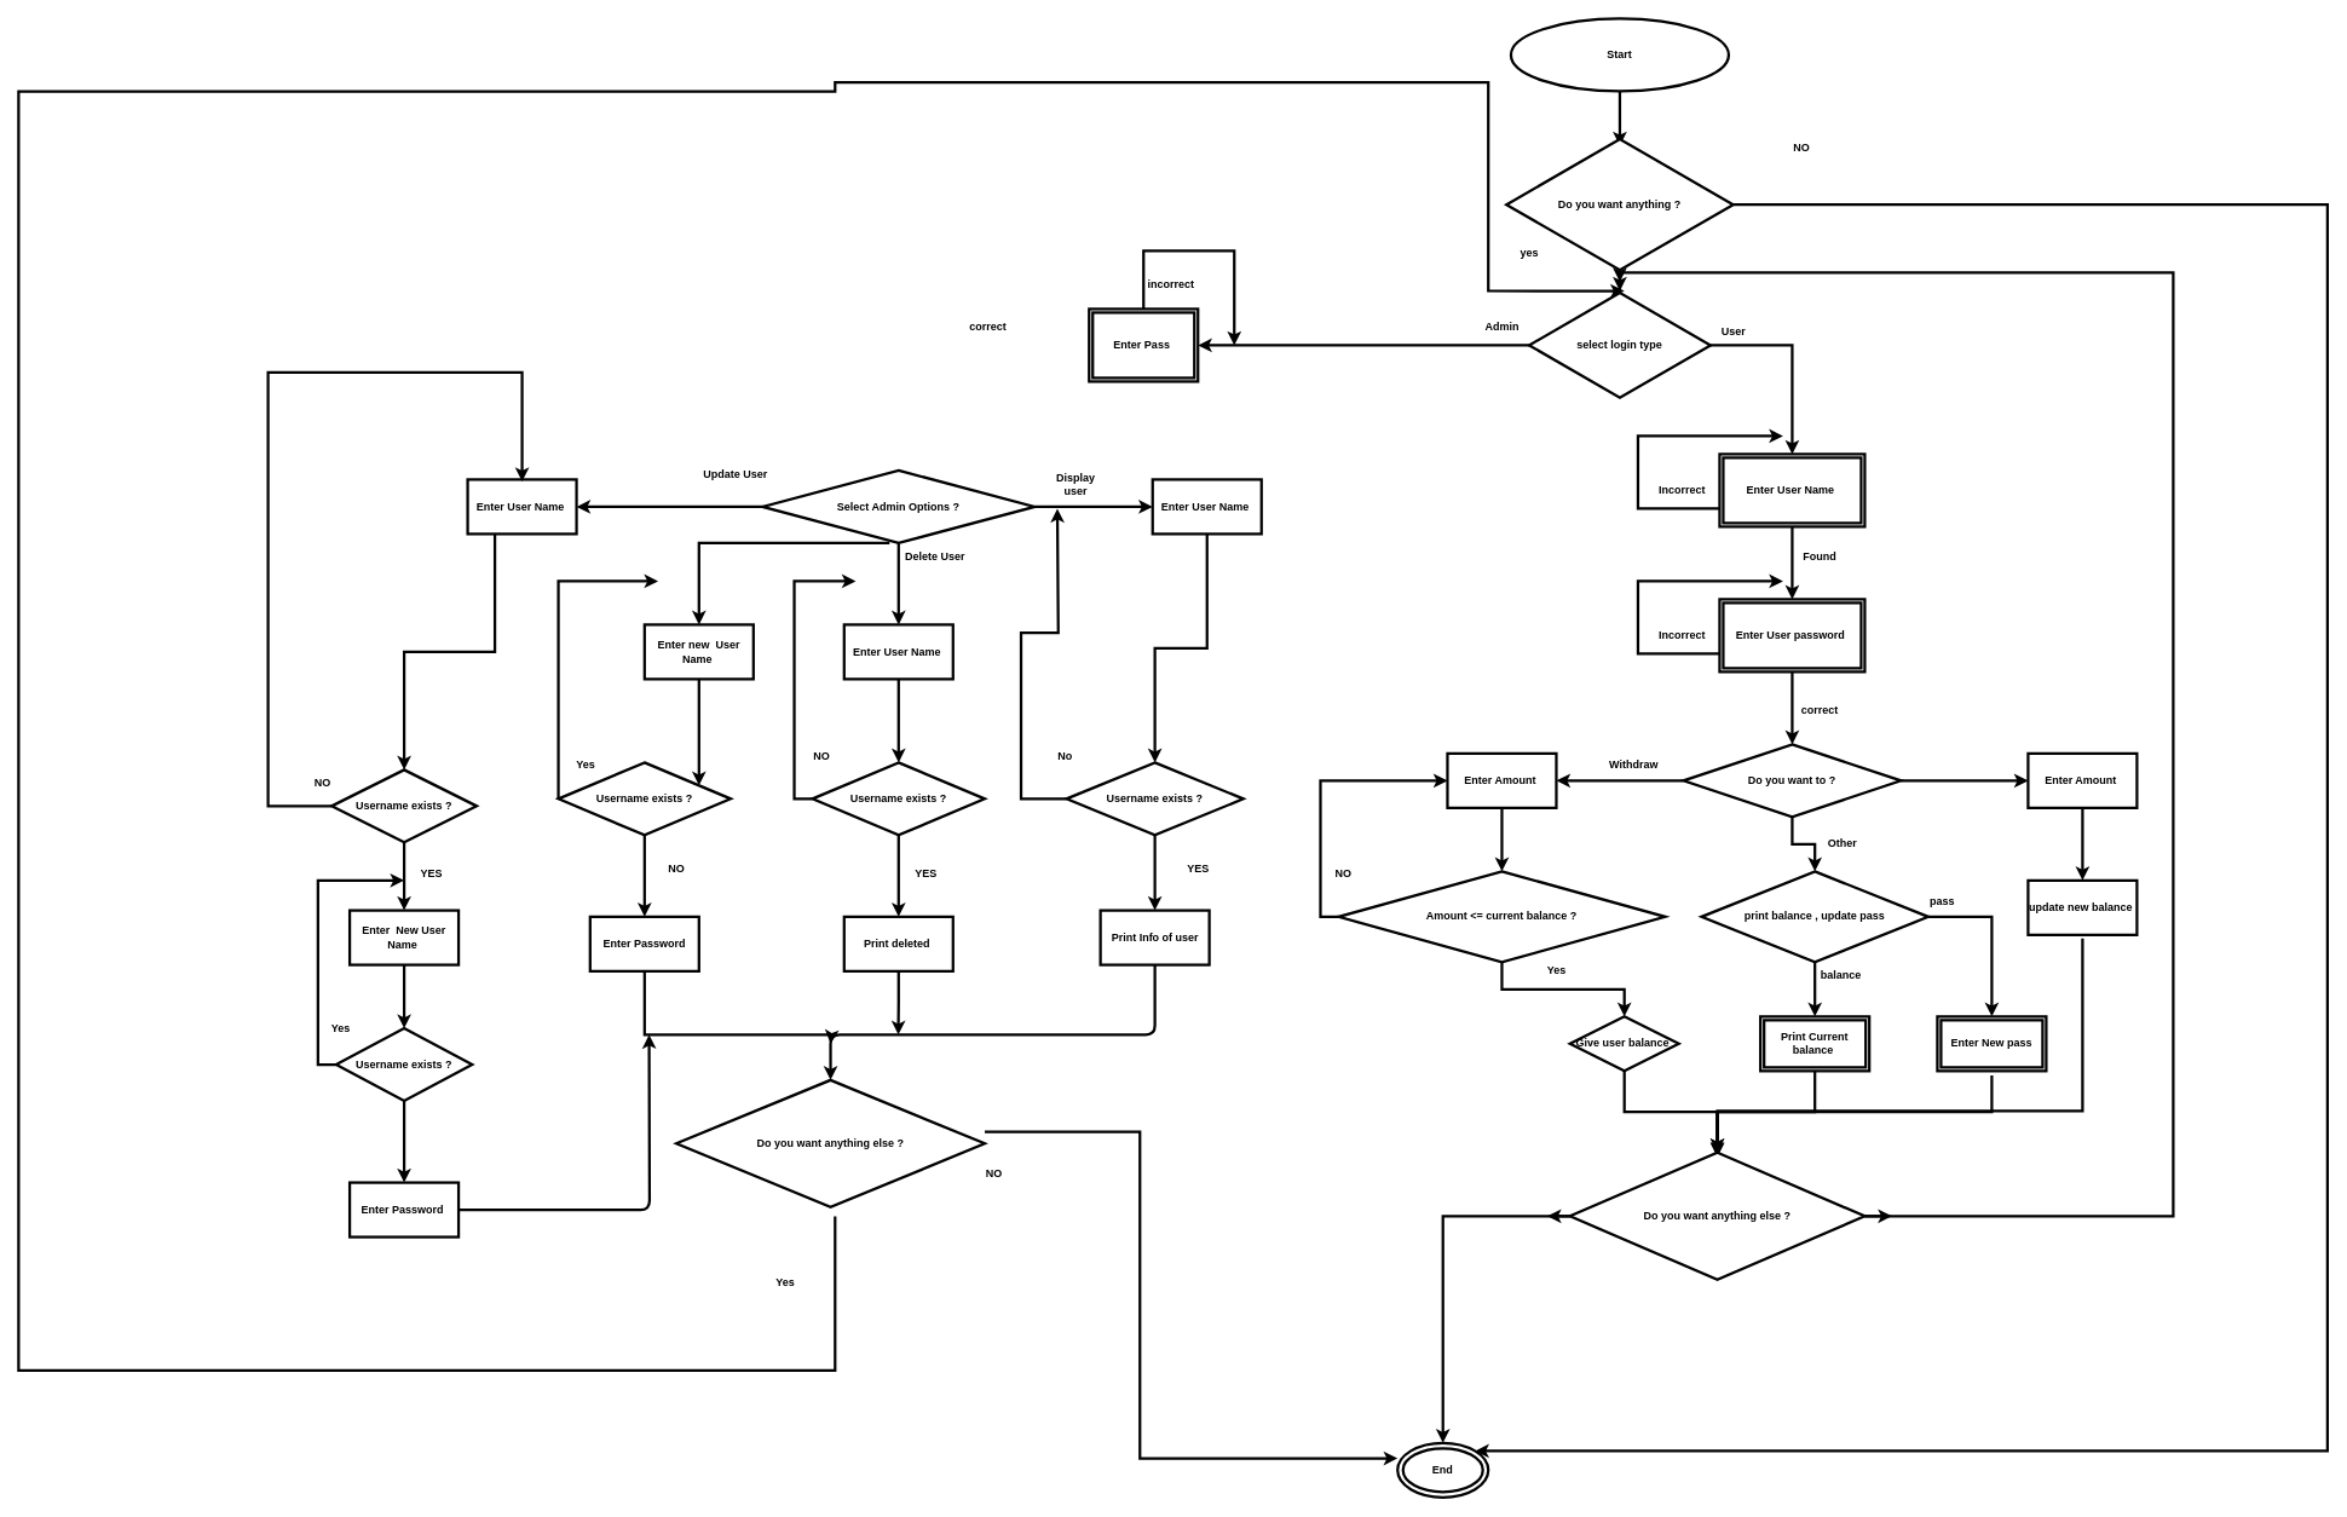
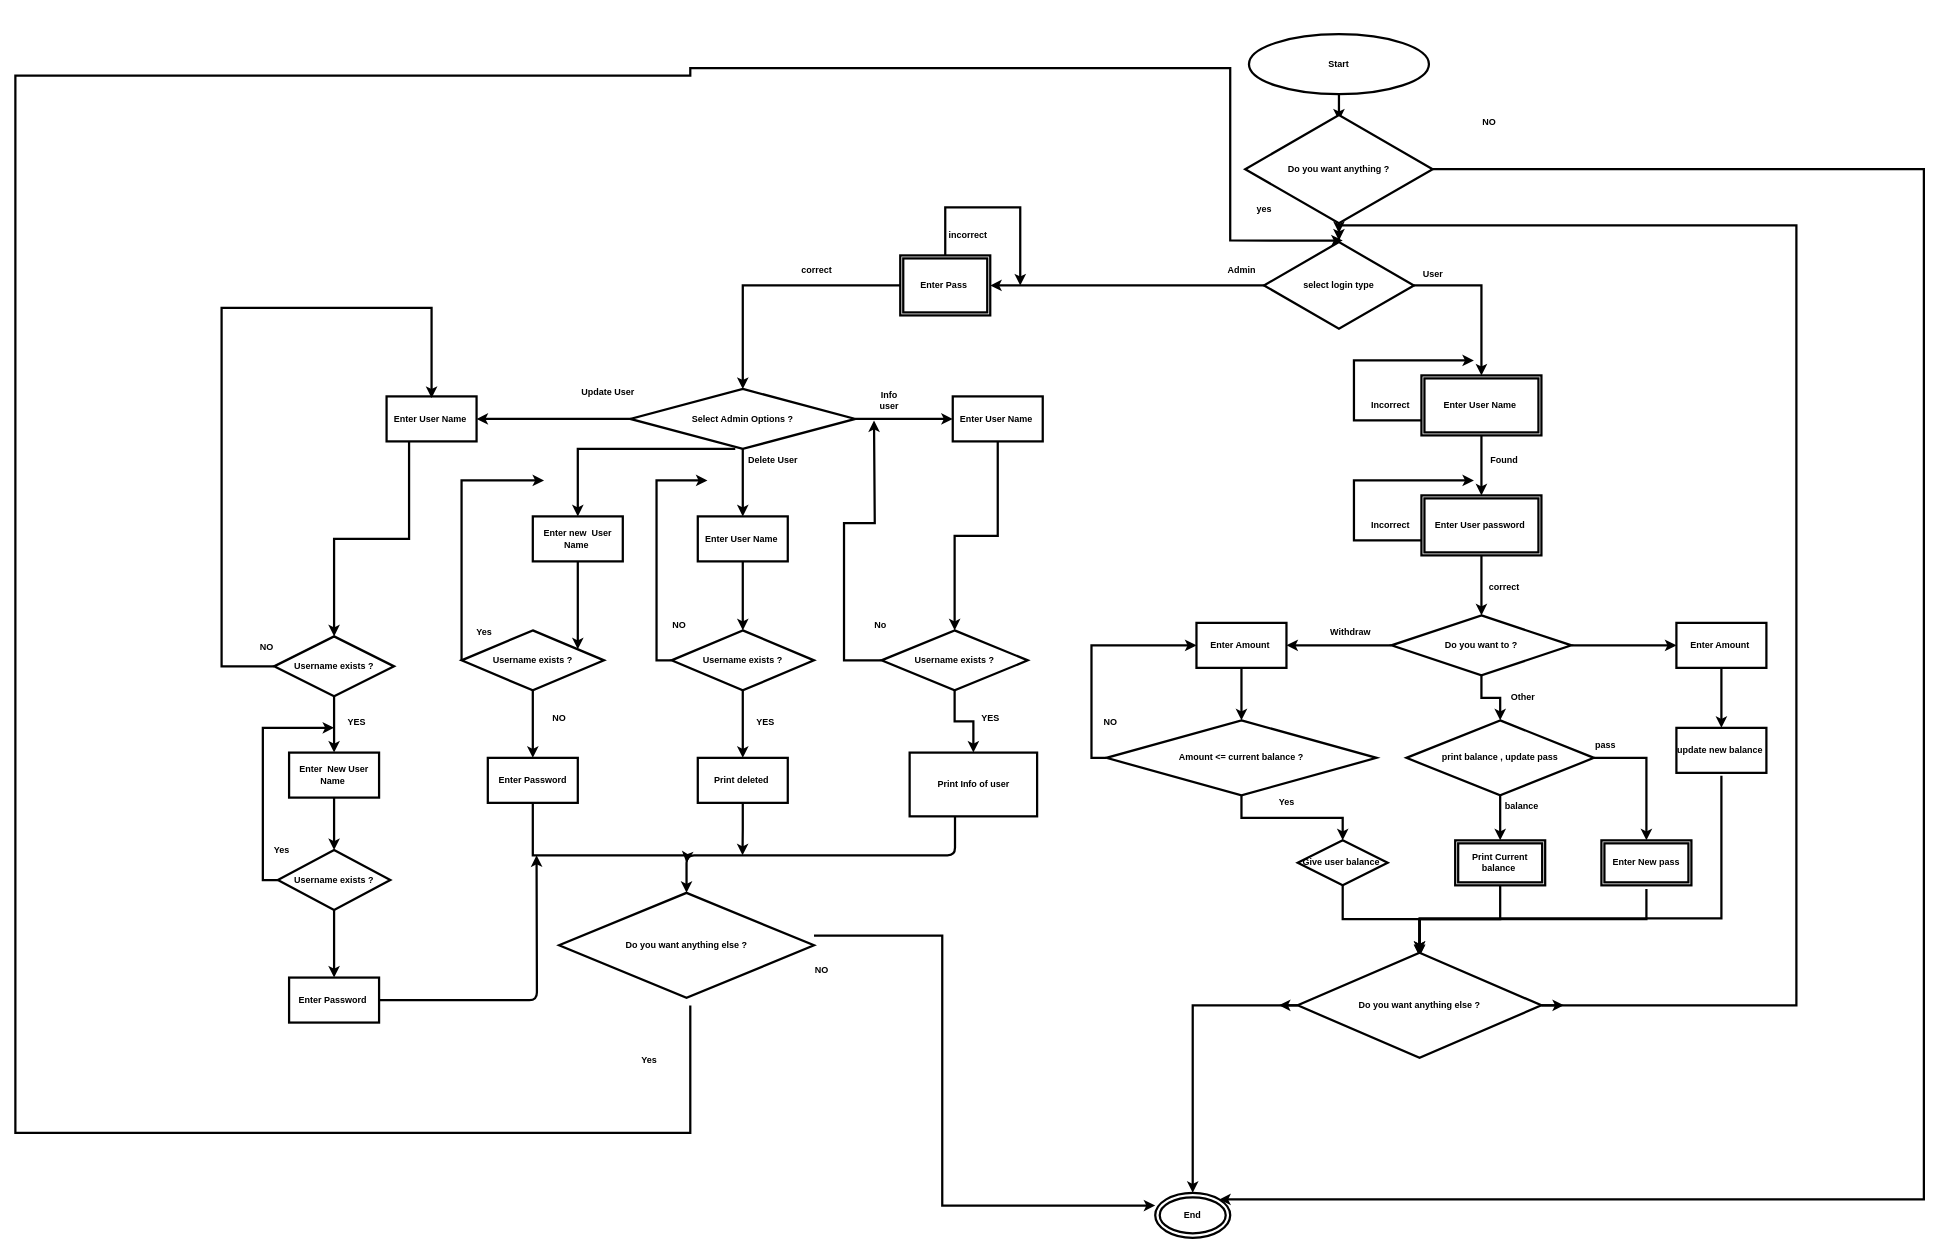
- <mxCell id="3" value="&lt;h1 style=&quot;font-size: 12px;&quot;&gt;Start&lt;/h1&gt;" style="ellipse;whiteSpace=wrap;html=1;fontSize=12;fontStyle=1;fontFamily=Helvetica;strokeWidth=3;align=center;fontColor=#000000;" vertex="1" parent="1"><mxGeometry x="1665" y="20" width="240" height="80" as="geometry" /></mxCell>
+ <mxCell id="3" value="&lt;h1 style=&quot;font-size: 12px;&quot;&gt;Start&lt;/h1&gt;" style="ellipse;whiteSpace=wrap;html=1;fontSize=12;fontStyle=1;fontFamily=Helvetica;strokeWidth=3;align=center;fontColor=#000000;" vertex="1" parent="1"><mxGeometry x="1665" y="45" width="240" height="80" as="geometry" /></mxCell>
+ <mxCell id="56" value="" style="edgeStyle=orthogonalEdgeStyle;rounded=0;orthogonalLoop=1;jettySize=auto;html=1;strokeWidth=3;fontStyle=1;fontSize=12;align=center;fontFamily=Helvetica;fontColor=#000000;" edge="1" parent="1" source="58" target="66"><mxGeometry relative="1" as="geometry"><Array as="points"><mxPoint x="990" y="380" /></Array></mxGeometry></mxCell>
- <mxCell id="75" value="&lt;span style=&quot;text-wrap: wrap; font-size: 12px;&quot;&gt;Display user&lt;/span&gt;" style="text;html=1;align=center;verticalAlign=middle;resizable=0;points=[];autosize=1;strokeWidth=3;fontStyle=1;fontSize=12;fontFamily=Helvetica;fontColor=#000000;" vertex="1" parent="1"><mxGeometry x="1140" y="518" width="90" height="30" as="geometry" /></mxCell>
+ <mxCell id="75" value="&lt;span style=&quot;text-wrap: wrap; font-size: 12px;&quot;&gt;Info user&lt;/span&gt;" style="text;html=1;align=center;verticalAlign=middle;resizable=0;points=[];autosize=1;strokeWidth=3;fontStyle=1;fontSize=12;fontFamily=Helvetica;fontColor=#000000;" vertex="1" parent="1"><mxGeometry x="1140" y="518" width="90" height="30" as="geometry" /></mxCell>
- <mxCell id="94" value="Print Info of user" style="rounded=0;whiteSpace=wrap;html=1;strokeWidth=3;fontStyle=1;fontSize=12;align=center;fontFamily=Helvetica;fontColor=#000000;" vertex="1" parent="1"><mxGeometry x="1212.5" y="1003" width="120" height="60" as="geometry" /></mxCell>
+ <mxCell id="94" value="Print Info of user" style="rounded=0;whiteSpace=wrap;html=1;strokeWidth=3;fontStyle=1;fontSize=12;align=center;fontFamily=Helvetica;fontColor=#000000;" vertex="1" parent="1"><mxGeometry x="1212.5" y="1003" width="170" height="85" as="geometry" /></mxCell>
